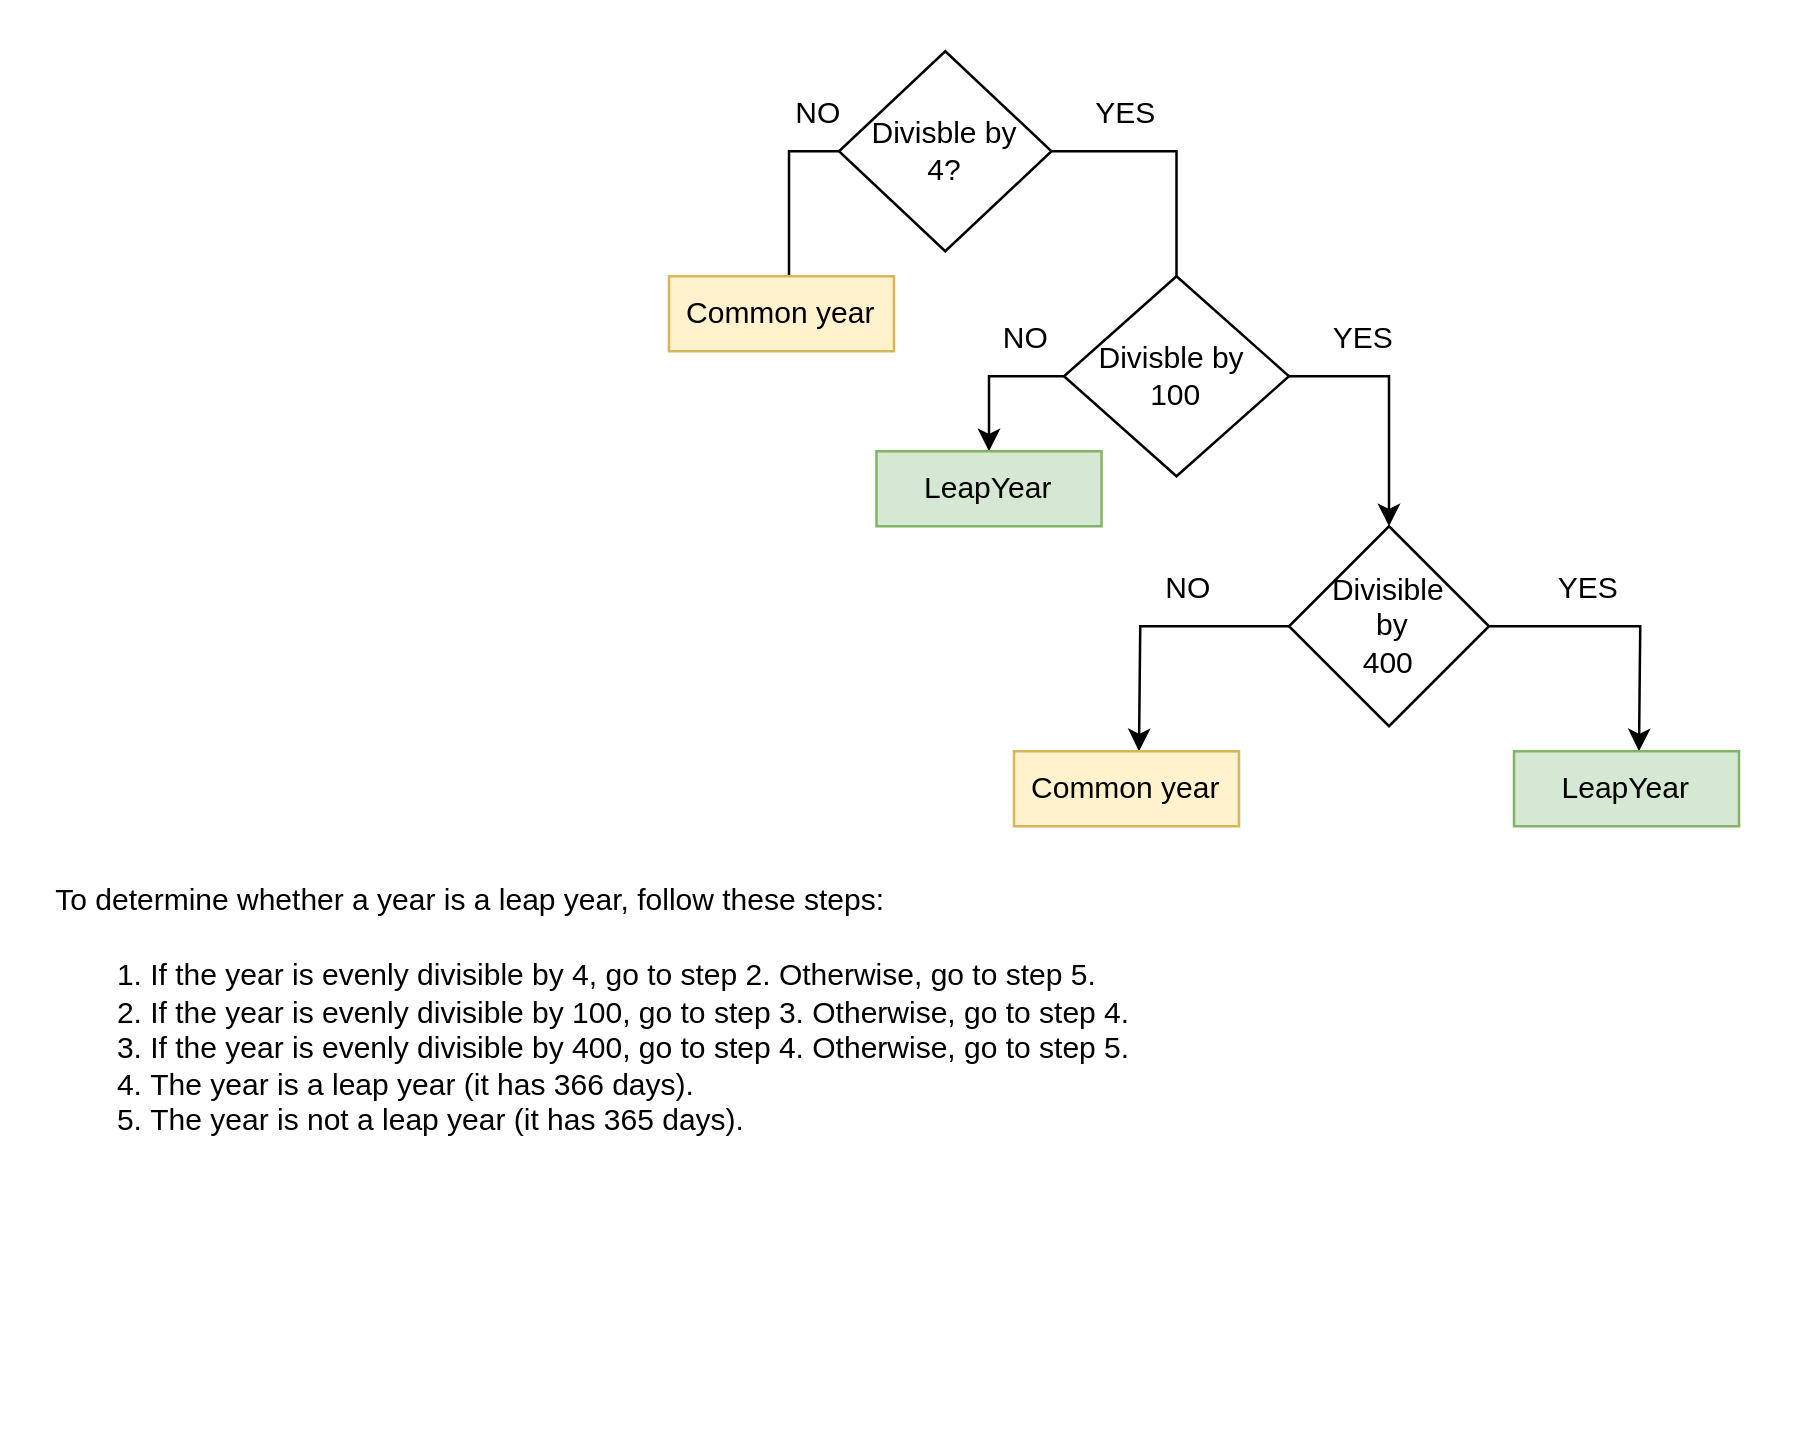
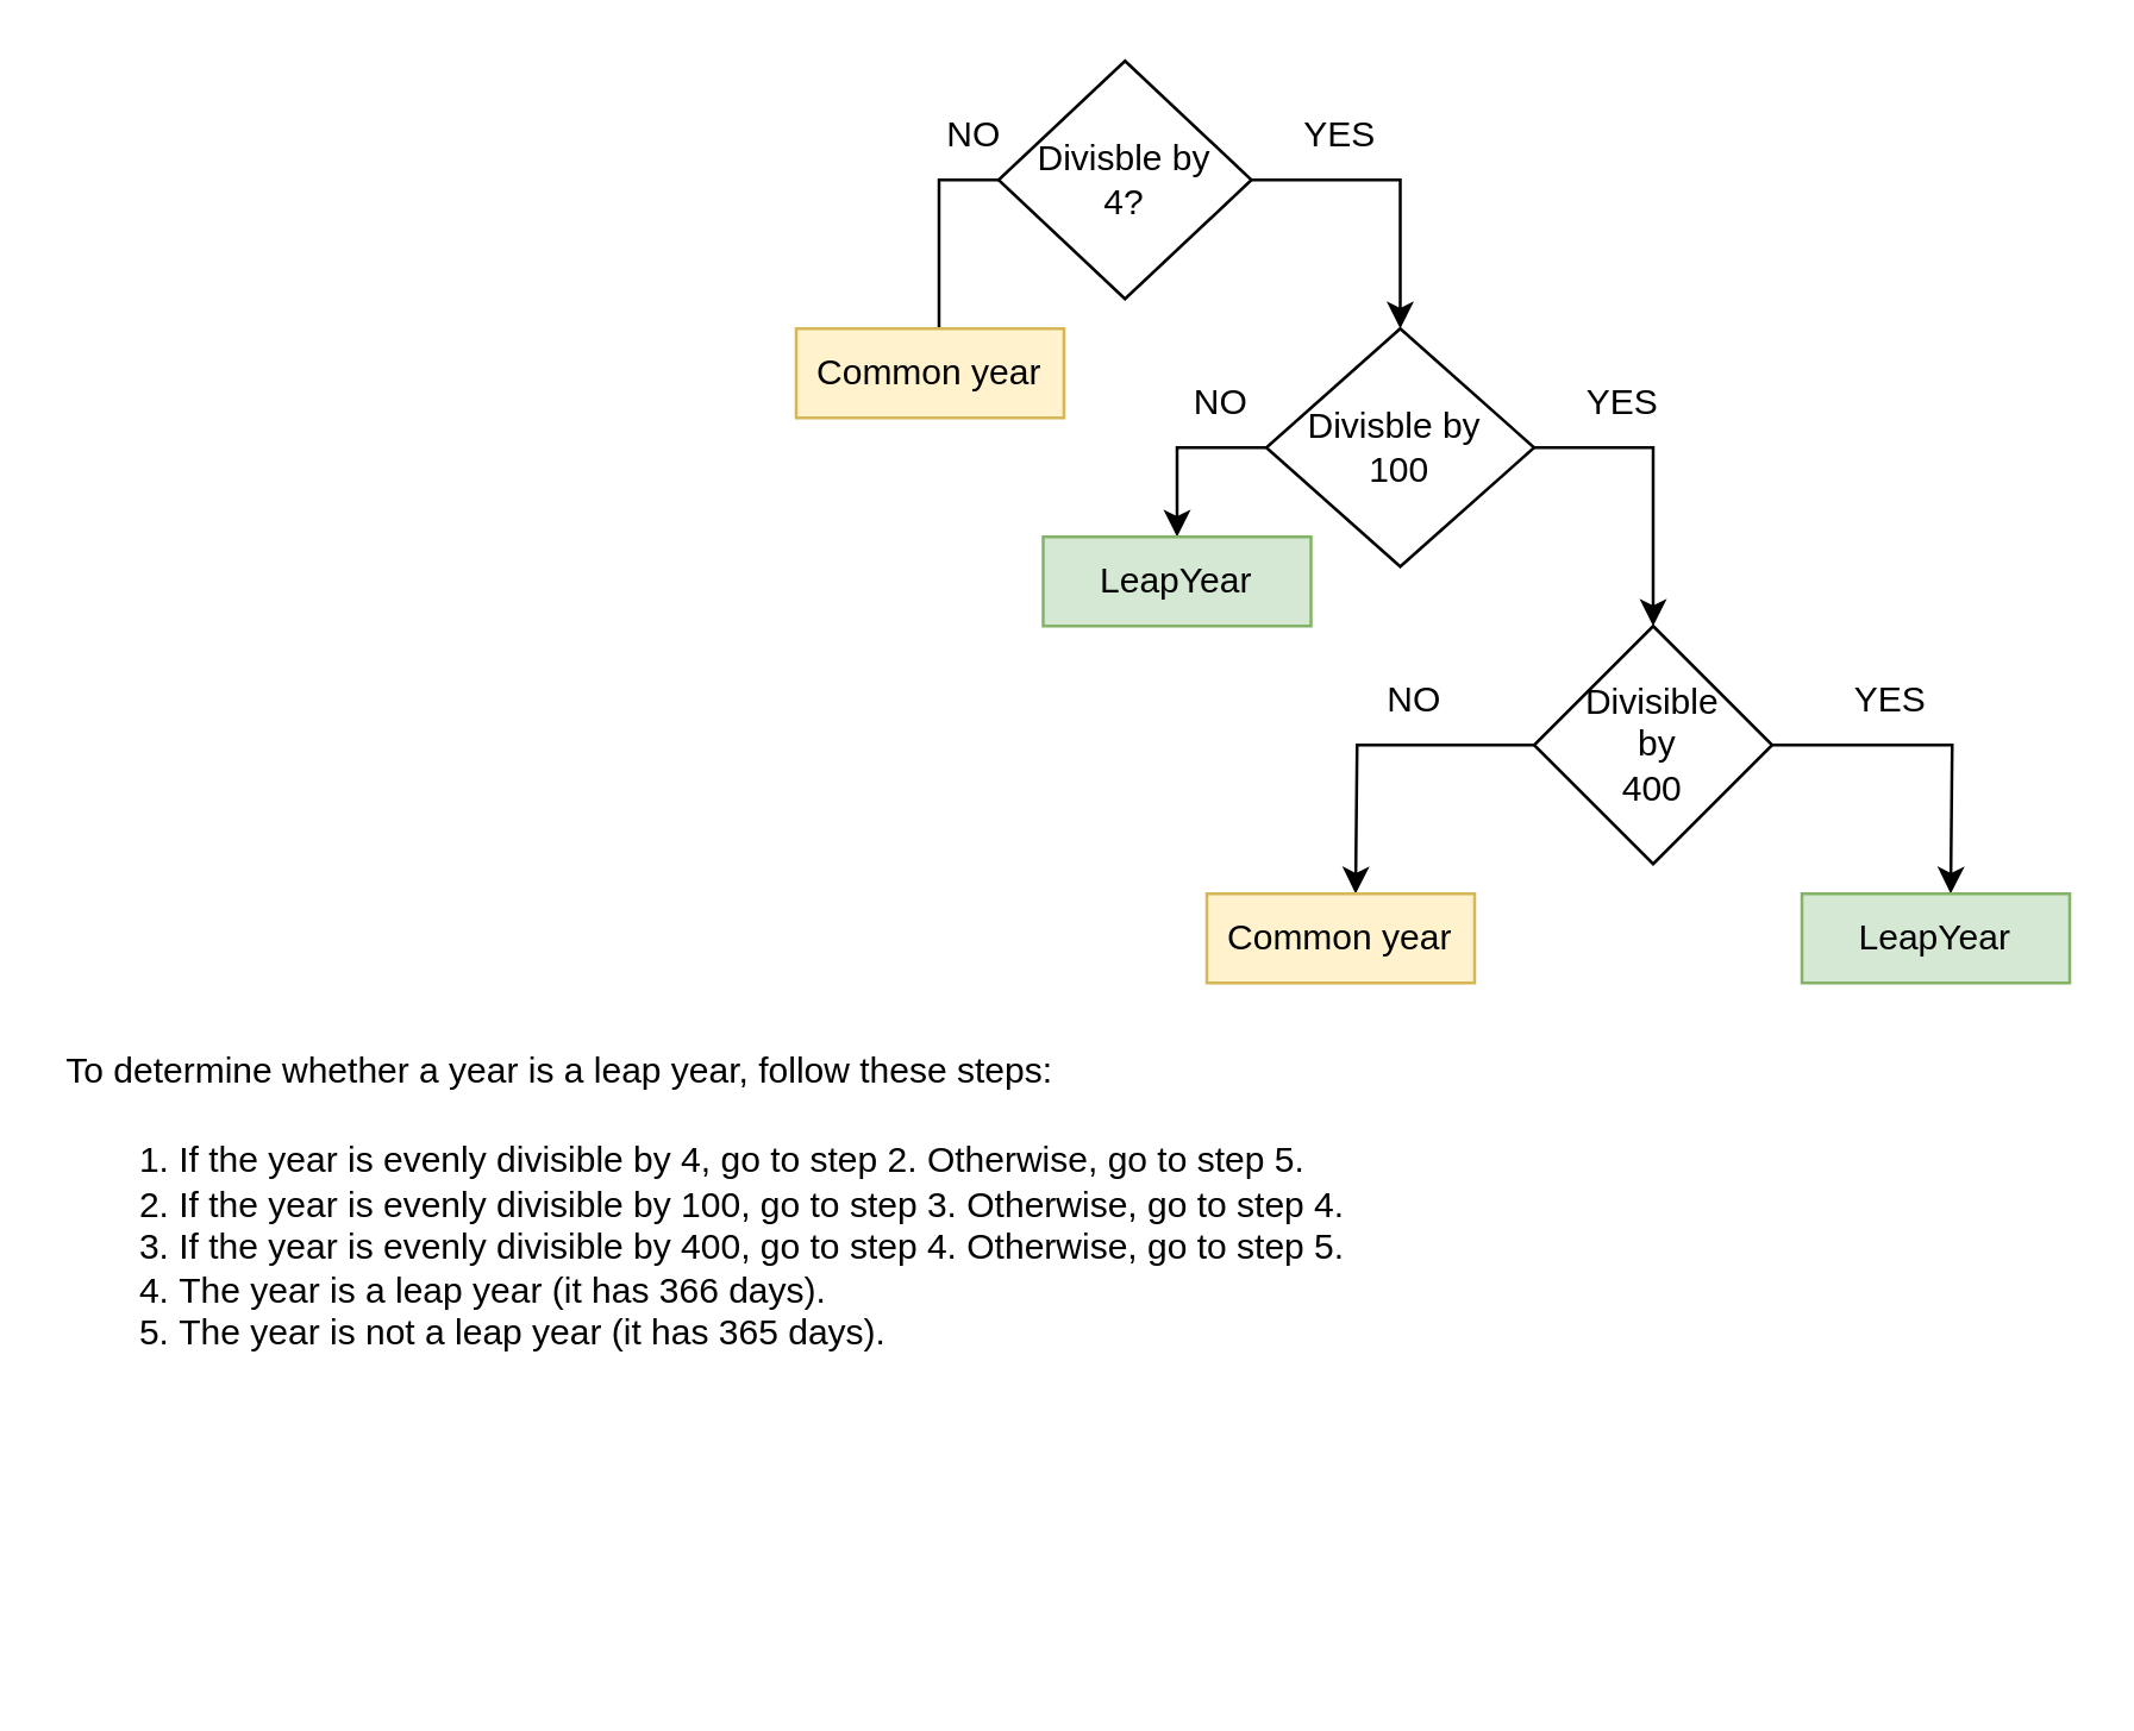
- <mxCell id="2" style="edgeStyle=orthogonalEdgeStyle;rounded=0;orthogonalLoop=1;jettySize=auto;html=1;exitX=1;exitY=0.5;exitDx=0;exitDy=0;endArrow=none;" edge="1" parent="1" source="4" target="7"><mxGeometry relative="1" as="geometry"><mxPoint x="475" y="120" as="targetPoint" /></mxGeometry></mxCell>
+ <mxCell id="2" style="edgeStyle=orthogonalEdgeStyle;rounded=0;orthogonalLoop=1;jettySize=auto;html=1;exitX=1;exitY=0.5;exitDx=0;exitDy=0;" edge="1" parent="1" source="4" target="7"><mxGeometry relative="1" as="geometry"><mxPoint x="475" y="120" as="targetPoint" /></mxGeometry></mxCell>
